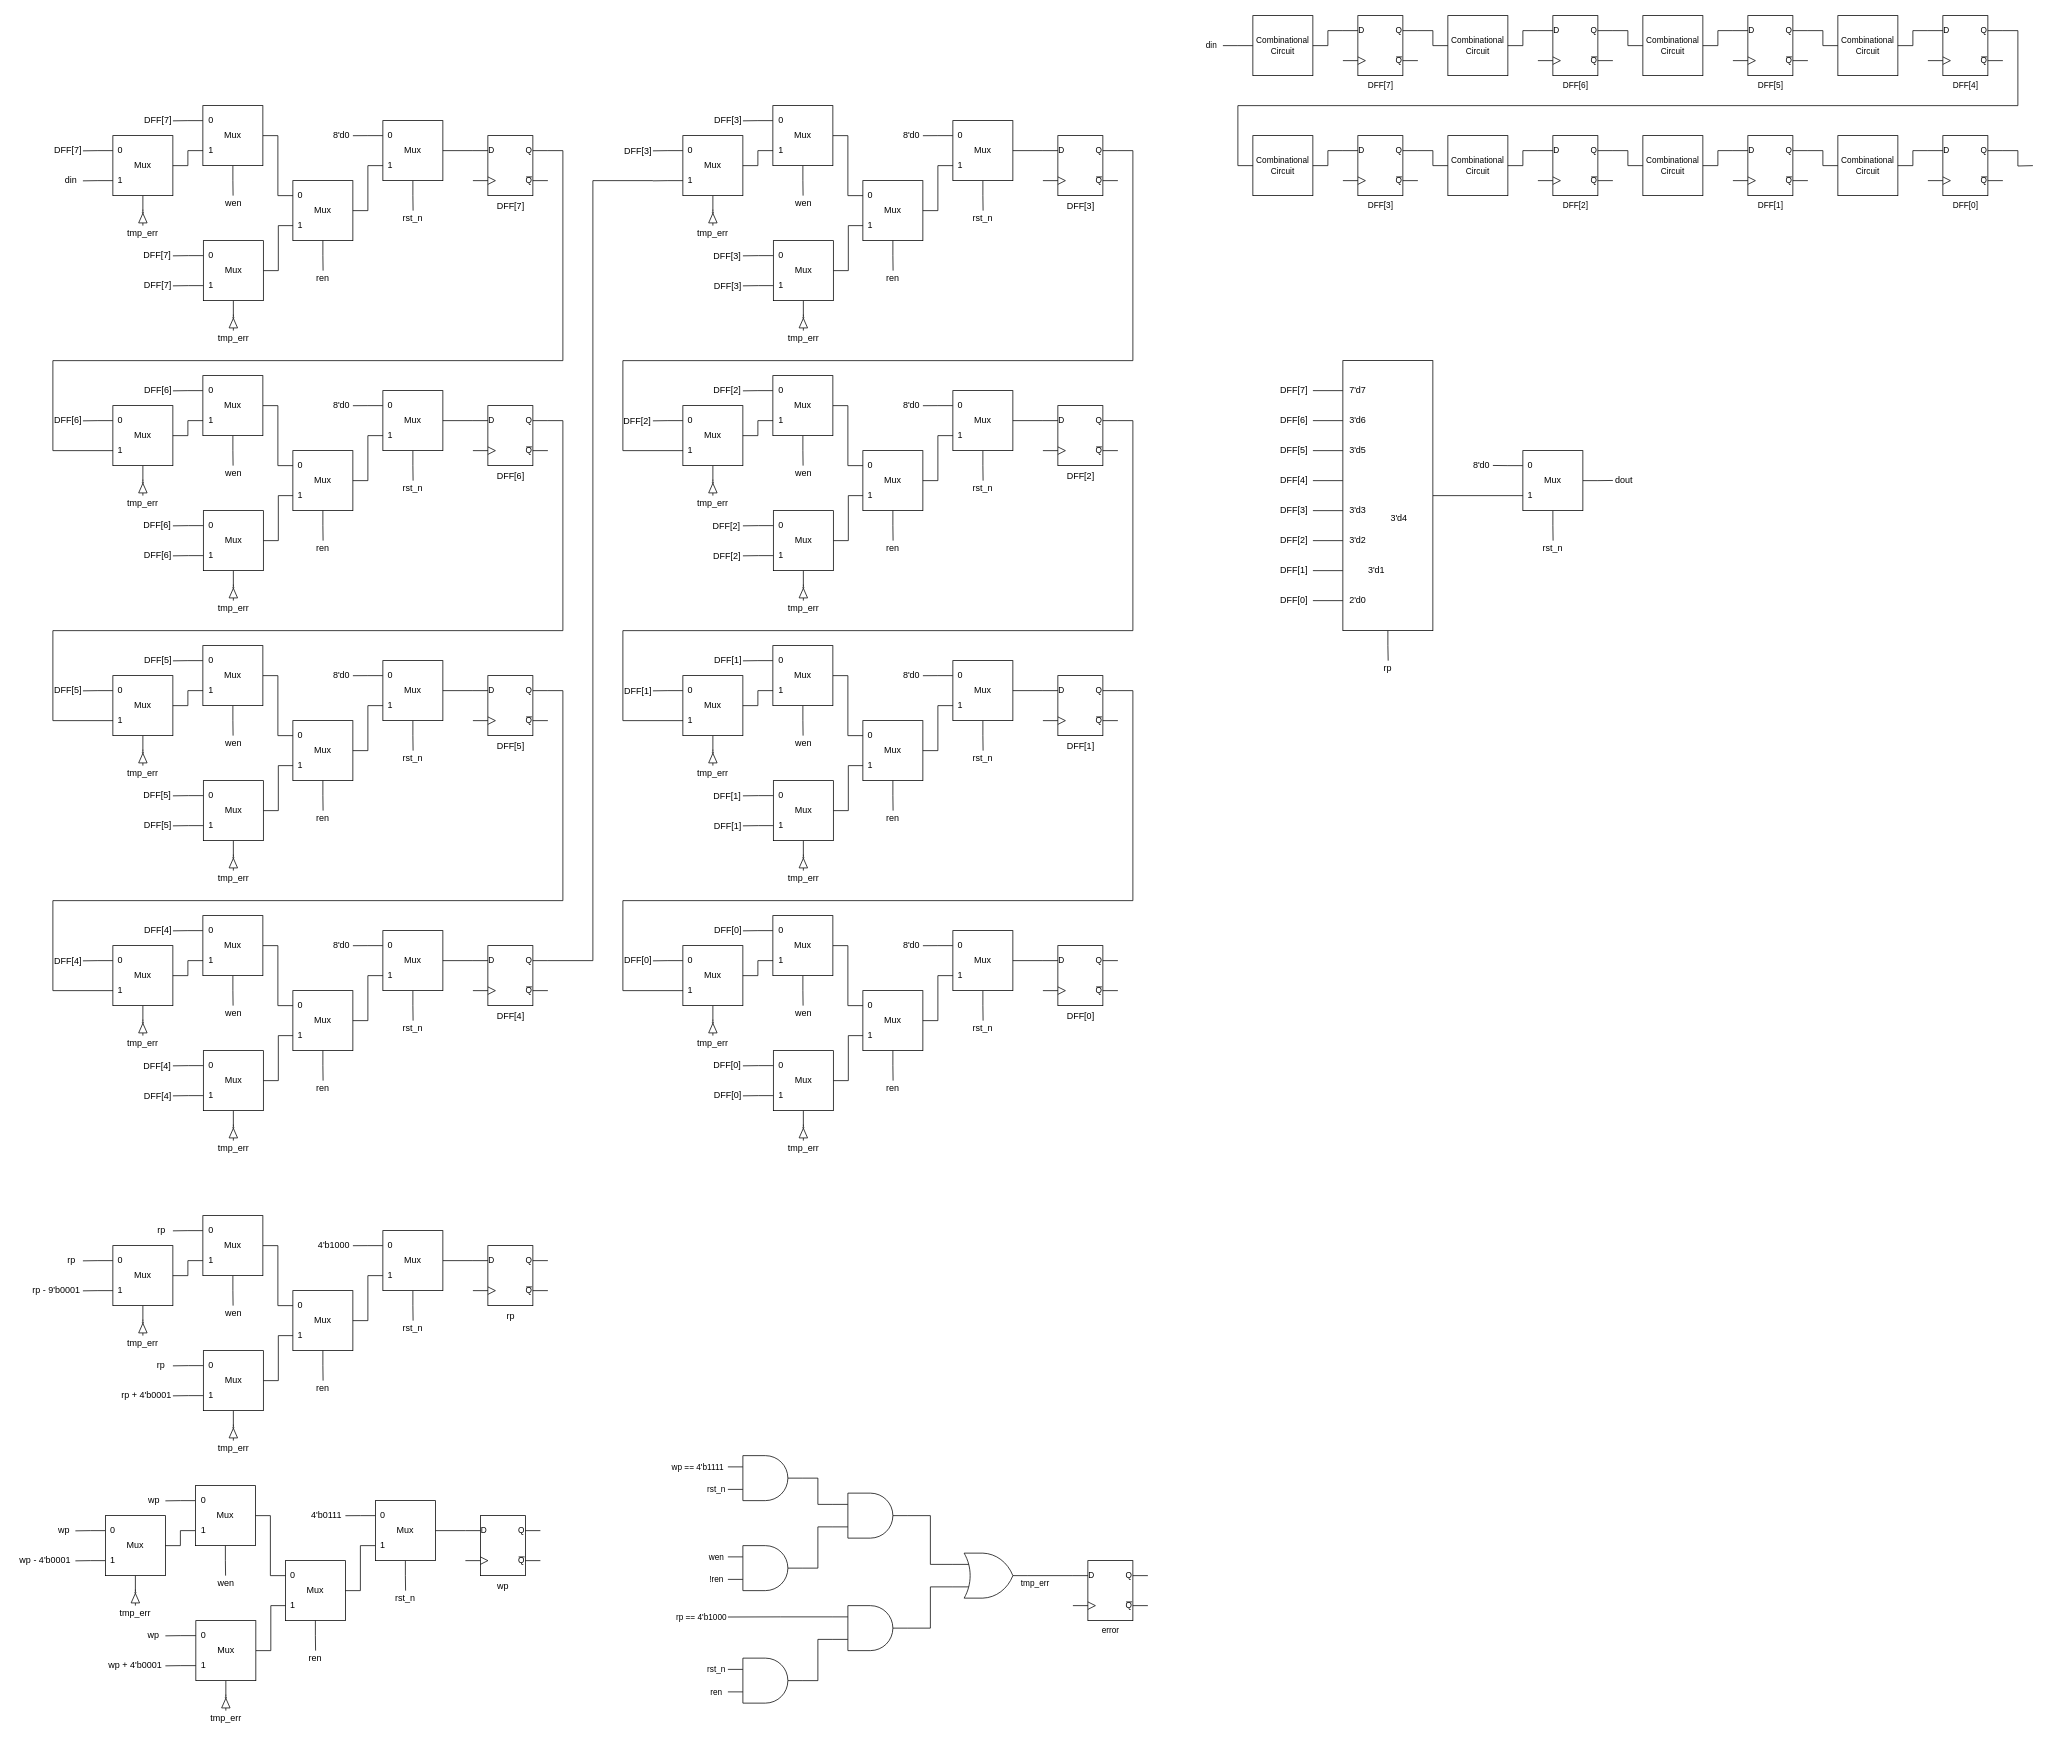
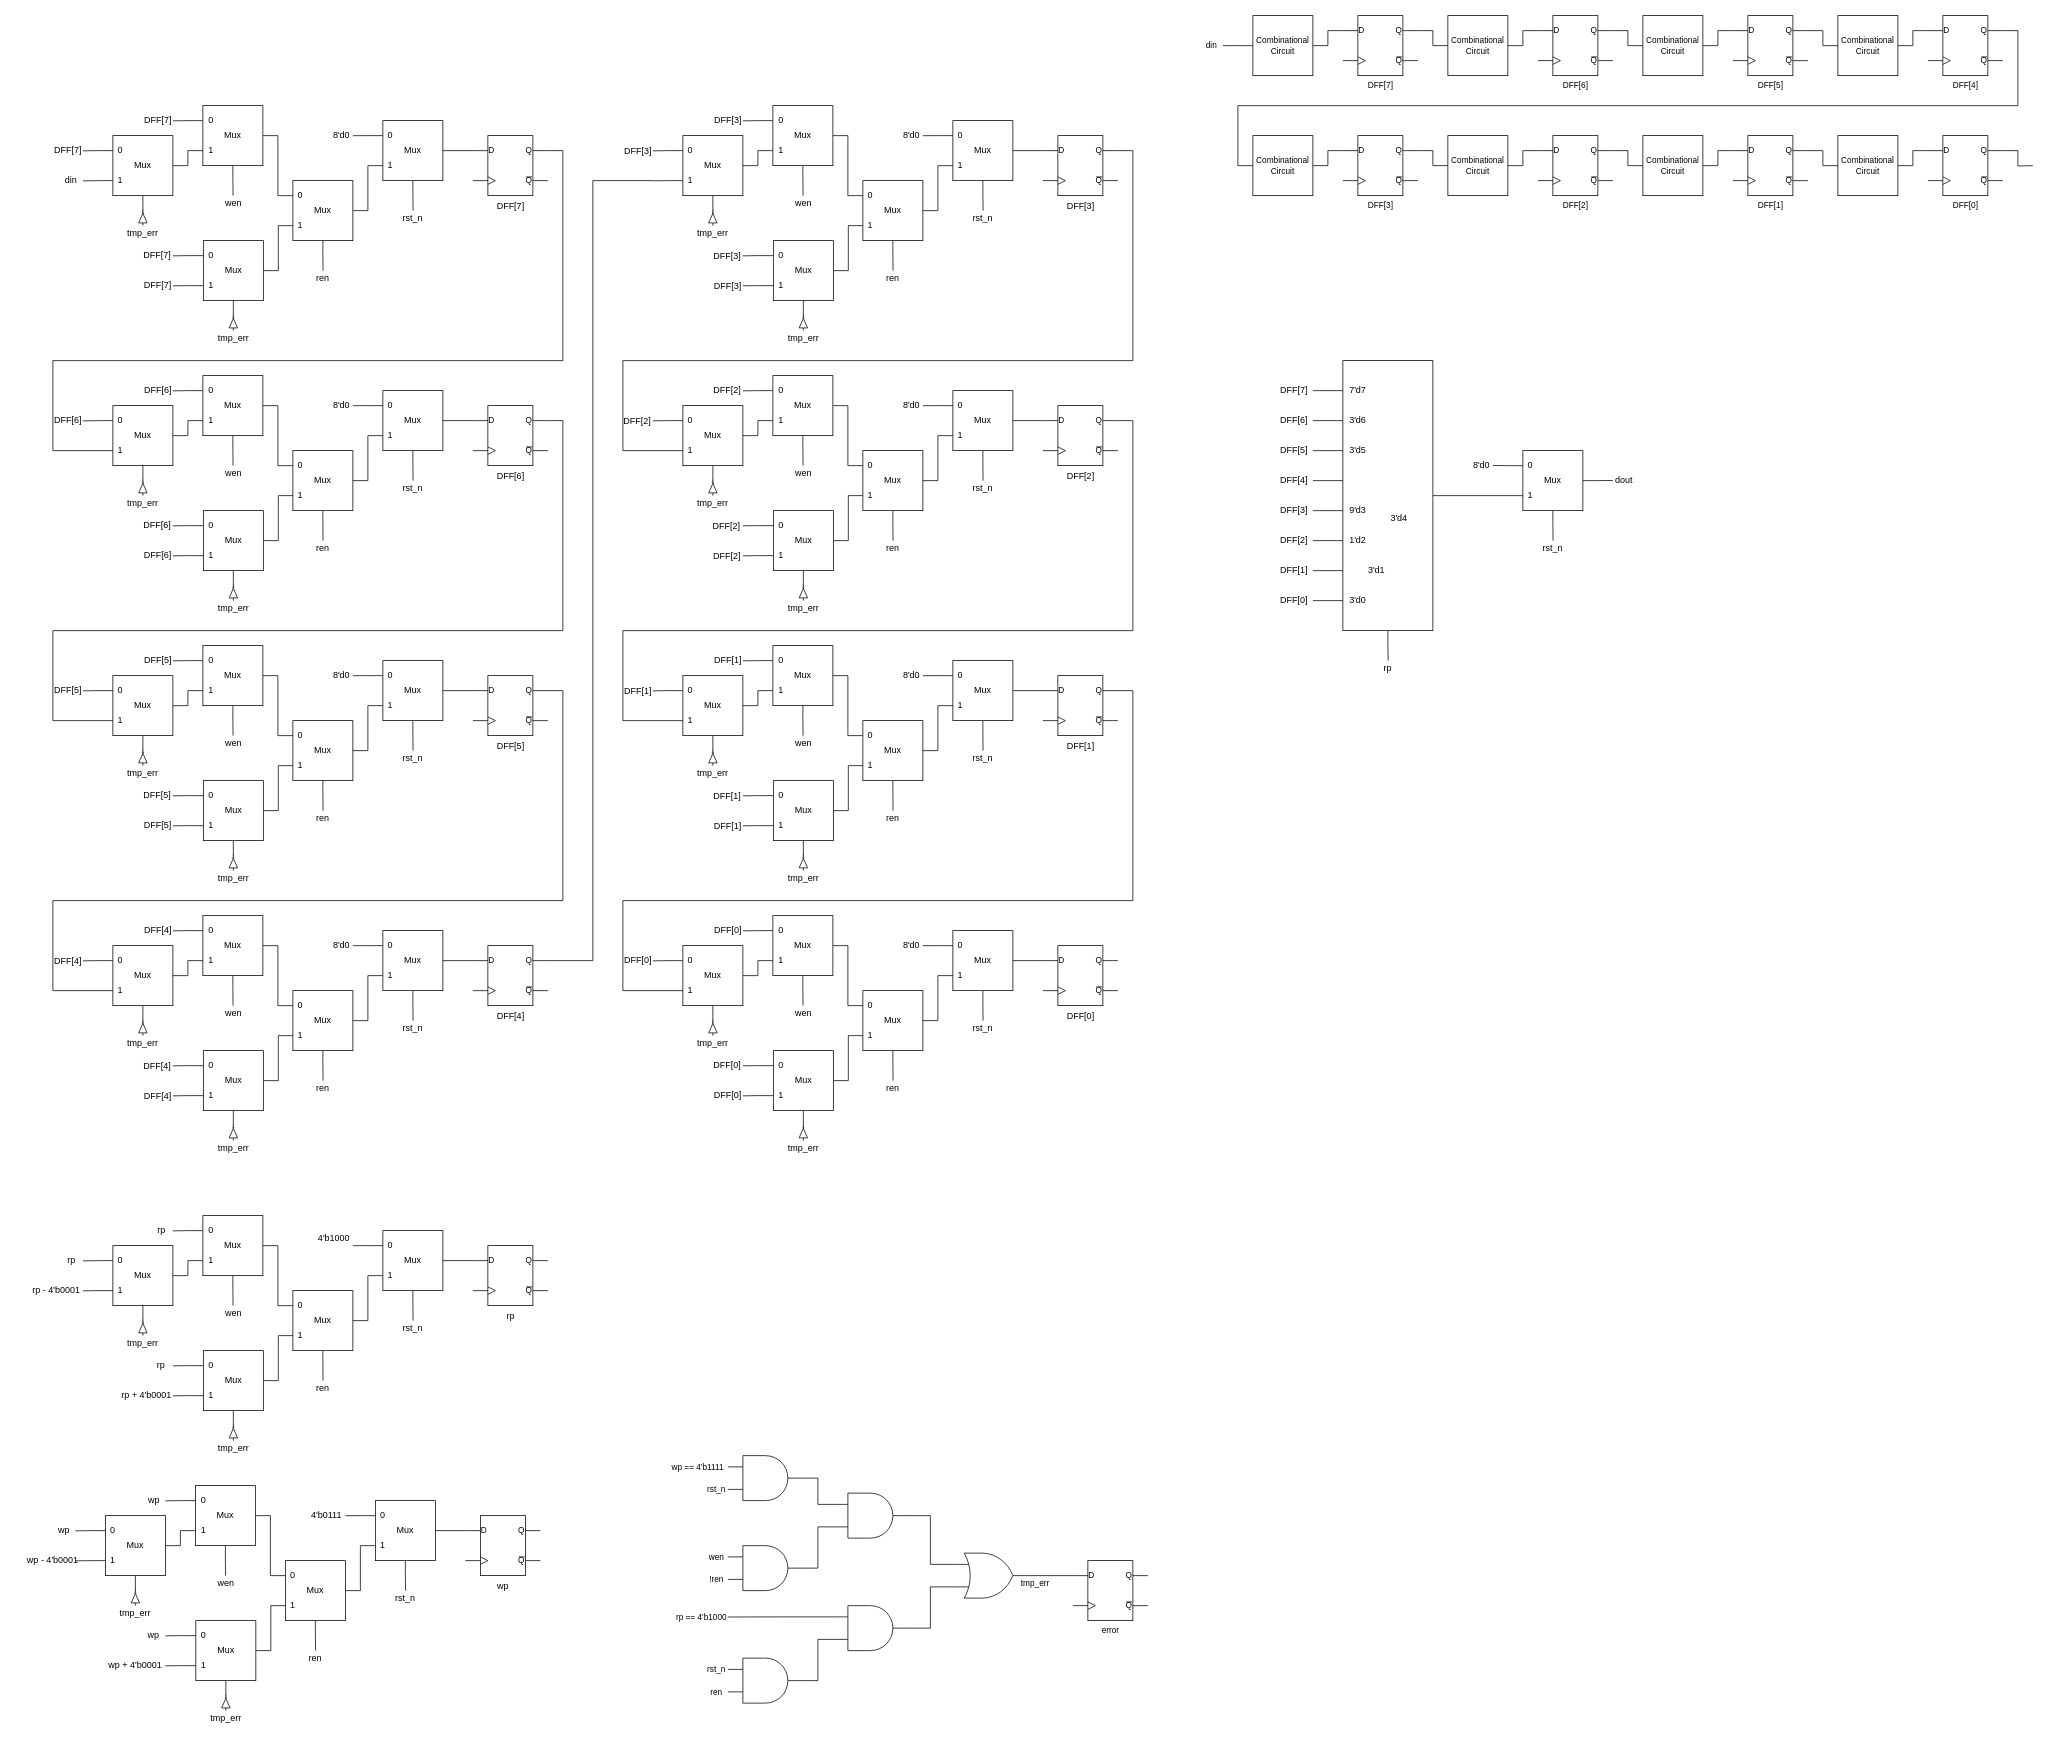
- <mxCell id="509" value="3'd3" style="text;html=1;strokeColor=none;fillColor=none;align=center;verticalAlign=middle;whiteSpace=wrap;rounded=0;" vertex="1" parent="484"><mxGeometry x="90" y="190" width="40" height="20" as="geometry" /></mxCell>
+ <mxCell id="509" value="9'd3" style="text;html=1;strokeColor=none;fillColor=none;align=center;verticalAlign=middle;whiteSpace=wrap;rounded=0;" vertex="1" parent="484"><mxGeometry x="90" y="190" width="40" height="20" as="geometry" /></mxCell>
- <mxCell id="510" value="3'd2" style="text;html=1;strokeColor=none;fillColor=none;align=center;verticalAlign=middle;whiteSpace=wrap;rounded=0;" vertex="1" parent="484"><mxGeometry x="90" y="230" width="40" height="20" as="geometry" /></mxCell>
+ <mxCell id="510" value="1'd2" style="text;html=1;strokeColor=none;fillColor=none;align=center;verticalAlign=middle;whiteSpace=wrap;rounded=0;" vertex="1" parent="484"><mxGeometry x="90" y="230" width="40" height="20" as="geometry" /></mxCell>
- <mxCell id="512" value="2'd0" style="text;html=1;strokeColor=none;fillColor=none;align=center;verticalAlign=middle;whiteSpace=wrap;rounded=0;" vertex="1" parent="484"><mxGeometry x="90" y="310" width="40" height="20" as="geometry" /></mxCell>
+ <mxCell id="512" value="3'd0" style="text;html=1;strokeColor=none;fillColor=none;align=center;verticalAlign=middle;whiteSpace=wrap;rounded=0;" vertex="1" parent="484"><mxGeometry x="90" y="310" width="40" height="20" as="geometry" /></mxCell>
- <mxCell id="436" value="4'b1000" style="text;html=1;strokeColor=none;fillColor=none;align=center;verticalAlign=middle;whiteSpace=wrap;rounded=0;" vertex="1" parent="403"><mxGeometry x="380" y="30" width="50" height="20" as="geometry" /></mxCell>
+ <mxCell id="436" value="4'b1000" style="text;html=1;strokeColor=none;fillColor=none;align=center;verticalAlign=middle;whiteSpace=wrap;rounded=0;" vertex="1" parent="403"><mxGeometry x="380" y="20" width="50" height="20" as="geometry" /></mxCell>
- <mxCell id="448" value="rp - 9'b0001" style="text;html=1;strokeColor=none;fillColor=none;align=center;verticalAlign=middle;whiteSpace=wrap;rounded=0;" vertex="1" parent="403"><mxGeometry y="90" width="70" height="20" as="geometry" /></mxCell>
+ <mxCell id="448" value="rp - 4'b0001" style="text;html=1;strokeColor=none;fillColor=none;align=center;verticalAlign=middle;whiteSpace=wrap;rounded=0;" vertex="1" parent="403"><mxGeometry y="90" width="70" height="20" as="geometry" /></mxCell>
- <mxCell id="402" value="wp - 4'b0001" style="text;html=1;strokeColor=none;fillColor=none;align=center;verticalAlign=middle;whiteSpace=wrap;rounded=0;" vertex="1" parent="357"><mxGeometry y="90" width="80" height="20" as="geometry" /></mxCell>
+ <mxCell id="402" value="wp - 4'b0001" style="text;html=1;strokeColor=none;fillColor=none;align=center;verticalAlign=middle;whiteSpace=wrap;rounded=0;" vertex="1" parent="357"><mxGeometry x="10" y="90" width="80" height="20" as="geometry" /></mxCell>
